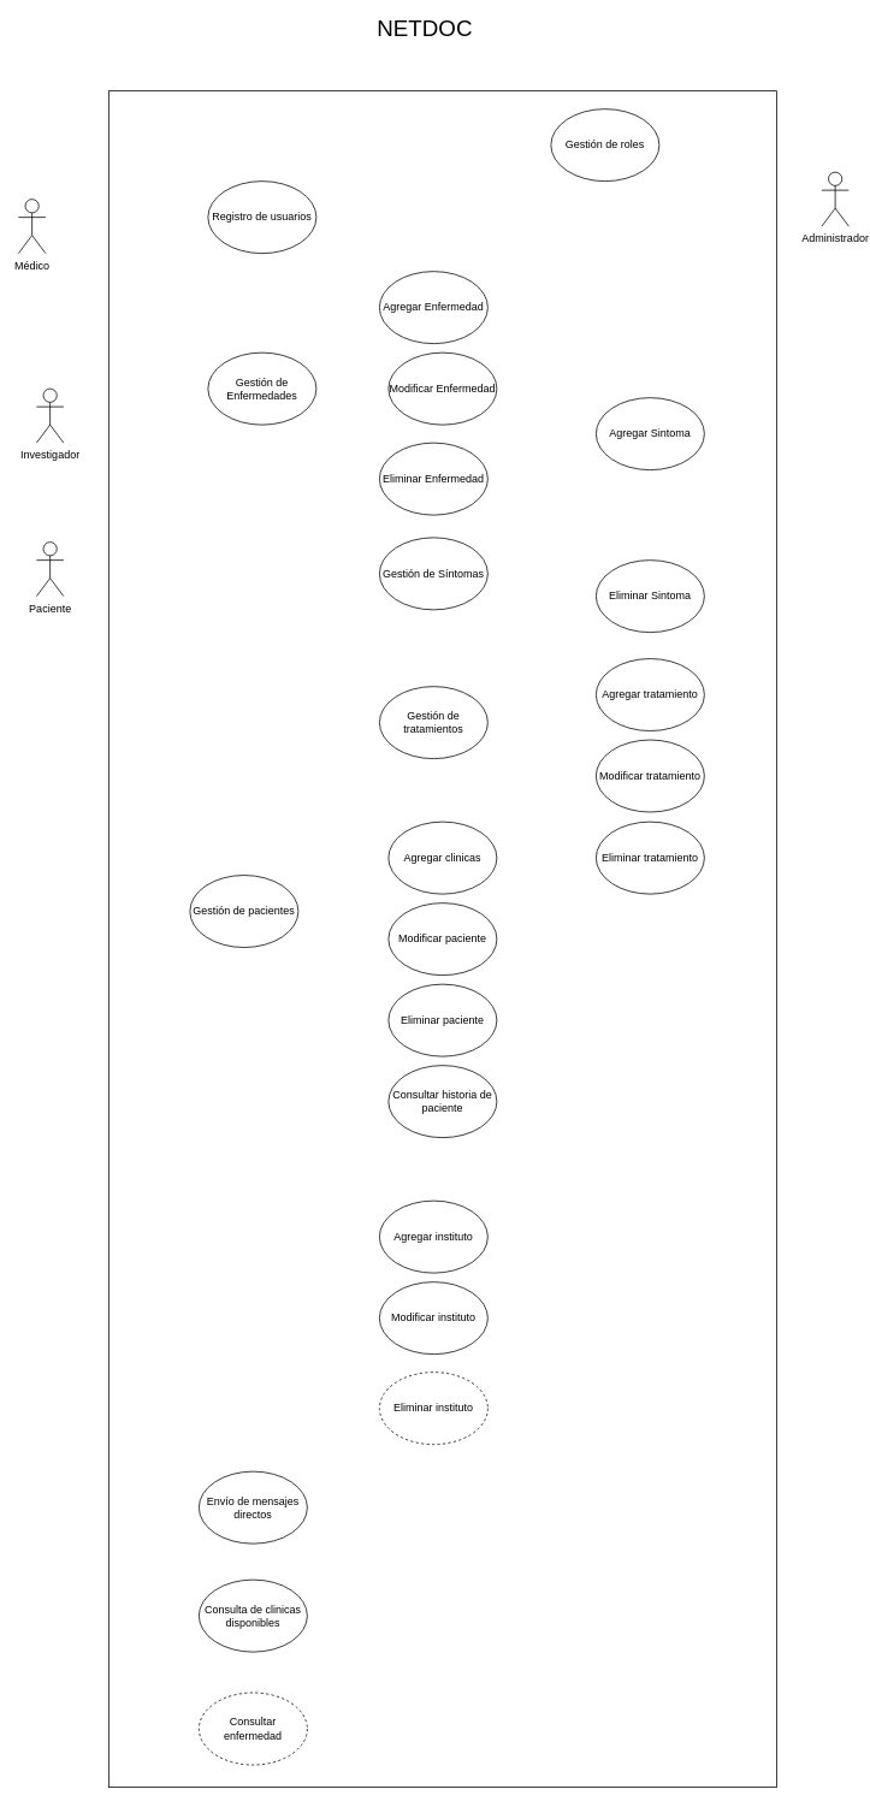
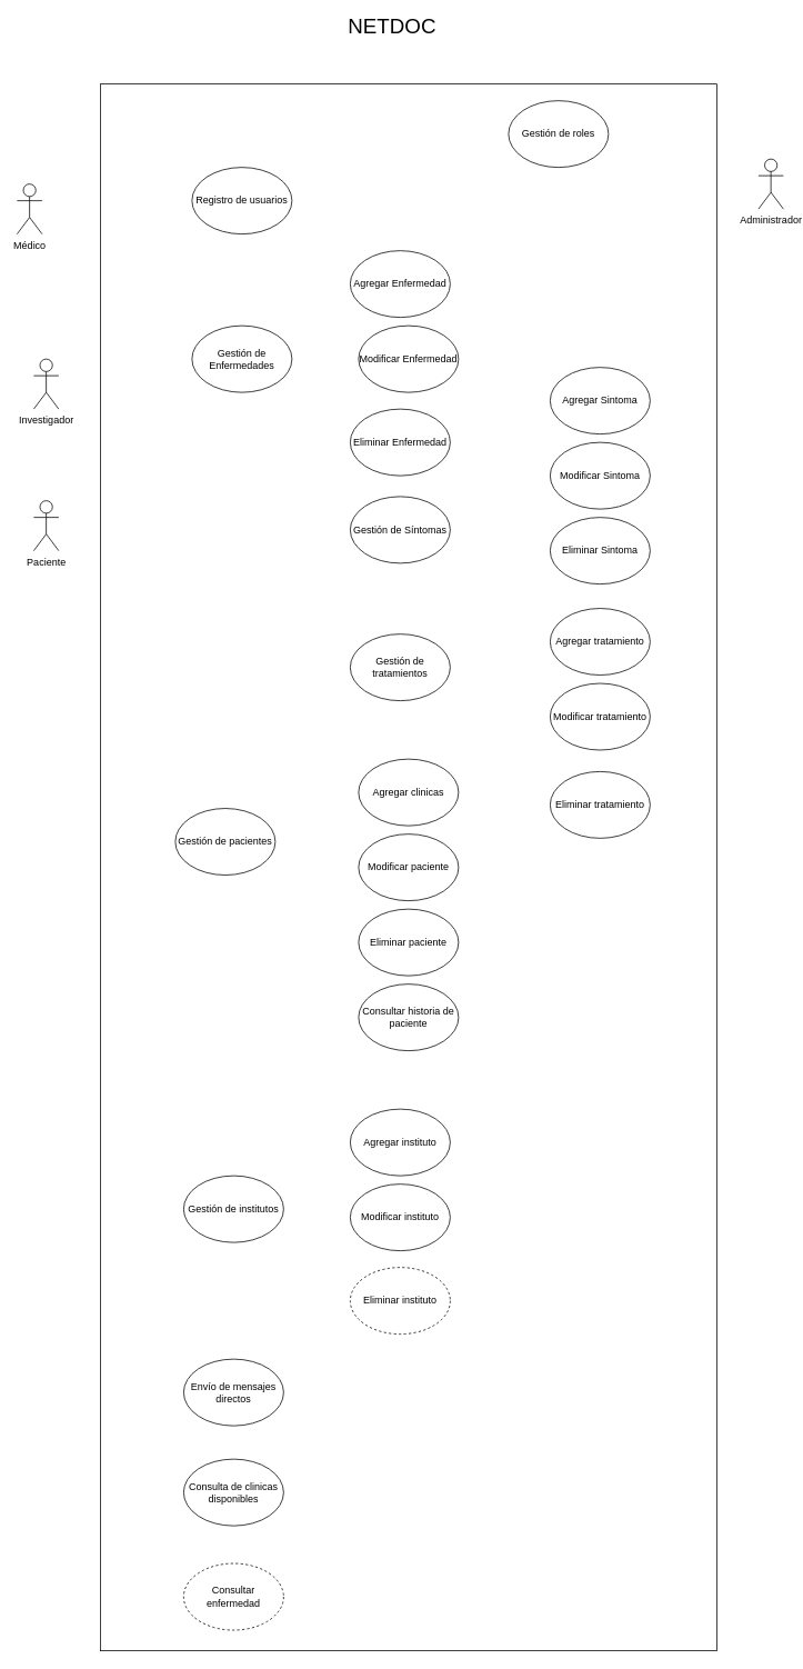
+ <mxCell id="15" value="Modificar Sintoma" style="ellipse;whiteSpace=wrap;html=1;" vertex="1" parent="1"><mxGeometry x="660" y="530" width="120" height="80" as="geometry" /></mxCell>
- <mxCell id="32" value="Eliminar tratamiento" style="ellipse;whiteSpace=wrap;html=1;" vertex="1" parent="1"><mxGeometry x="660" y="910" width="120" height="80" as="geometry" /></mxCell>
+ <mxCell id="32" value="Eliminar tratamiento" style="ellipse;whiteSpace=wrap;html=1;" vertex="1" parent="1"><mxGeometry x="660" y="925" width="120" height="80" as="geometry" /></mxCell>
+ <mxCell id="22" value="Gestión de institutos" style="ellipse;whiteSpace=wrap;html=1;" vertex="1" parent="1"><mxGeometry x="220" y="1410" width="120" height="80" as="geometry" /></mxCell>
